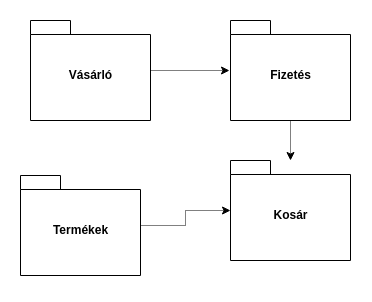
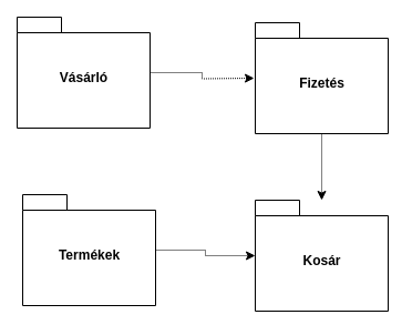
- <mxCell id="3" value="Vásárló" style="shape=folder;fontStyle=1;spacingTop=10;tabWidth=40;tabHeight=14;tabPosition=left;html=1;rounded=0;glass=0;sketch=0;gradientColor=none;gradientDirection=north;" vertex="1" parent="1"><mxGeometry x="30" y="20" width="120" height="100" as="geometry" /></mxCell>
+ <mxCell id="3" value="Vásárló" style="shape=folder;fontStyle=1;spacingTop=10;tabWidth=40;tabHeight=14;tabPosition=left;html=1;rounded=0;glass=0;sketch=0;gradientColor=none;gradientDirection=north;" vertex="1" parent="1"><mxGeometry x="15" y="15" width="120" height="100" as="geometry" /></mxCell>
- <mxCell id="8" value="Kosár" style="shape=folder;fontStyle=1;spacingTop=10;tabWidth=40;tabHeight=14;tabPosition=left;html=1;rounded=0;glass=0;sketch=0;gradientColor=none;gradientDirection=north;" vertex="1" parent="1"><mxGeometry x="230" y="160" width="120" height="100" as="geometry" /></mxCell>
+ <mxCell id="8" value="Kosár" style="shape=folder;fontStyle=1;spacingTop=10;tabWidth=40;tabHeight=14;tabPosition=left;html=1;rounded=0;glass=0;sketch=0;gradientColor=none;gradientDirection=north;" vertex="1" parent="1"><mxGeometry x="230" y="180" width="120" height="100" as="geometry" /></mxCell>
